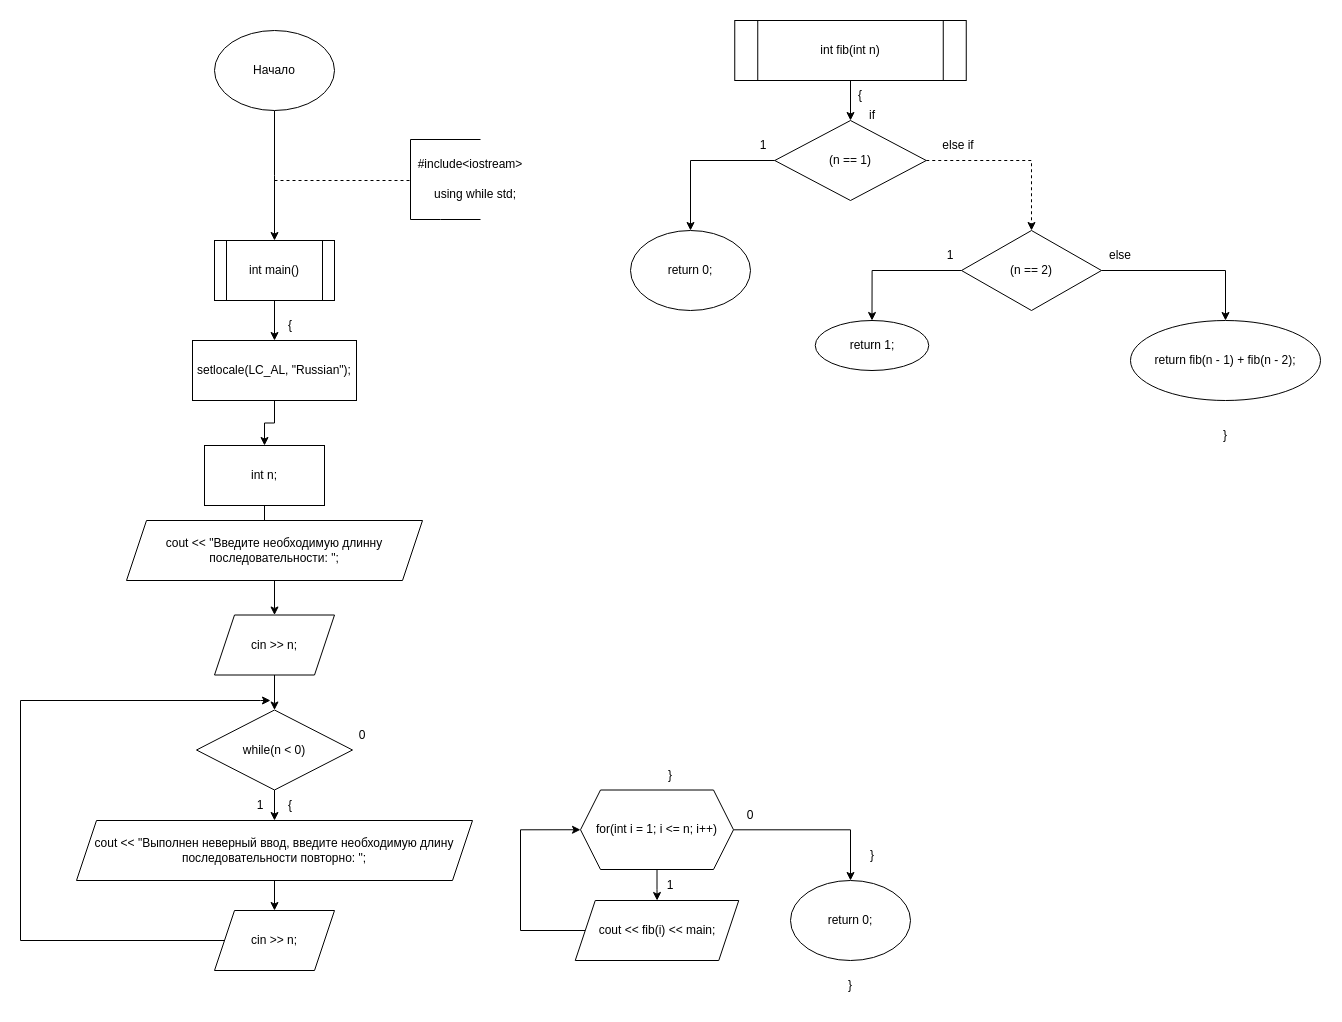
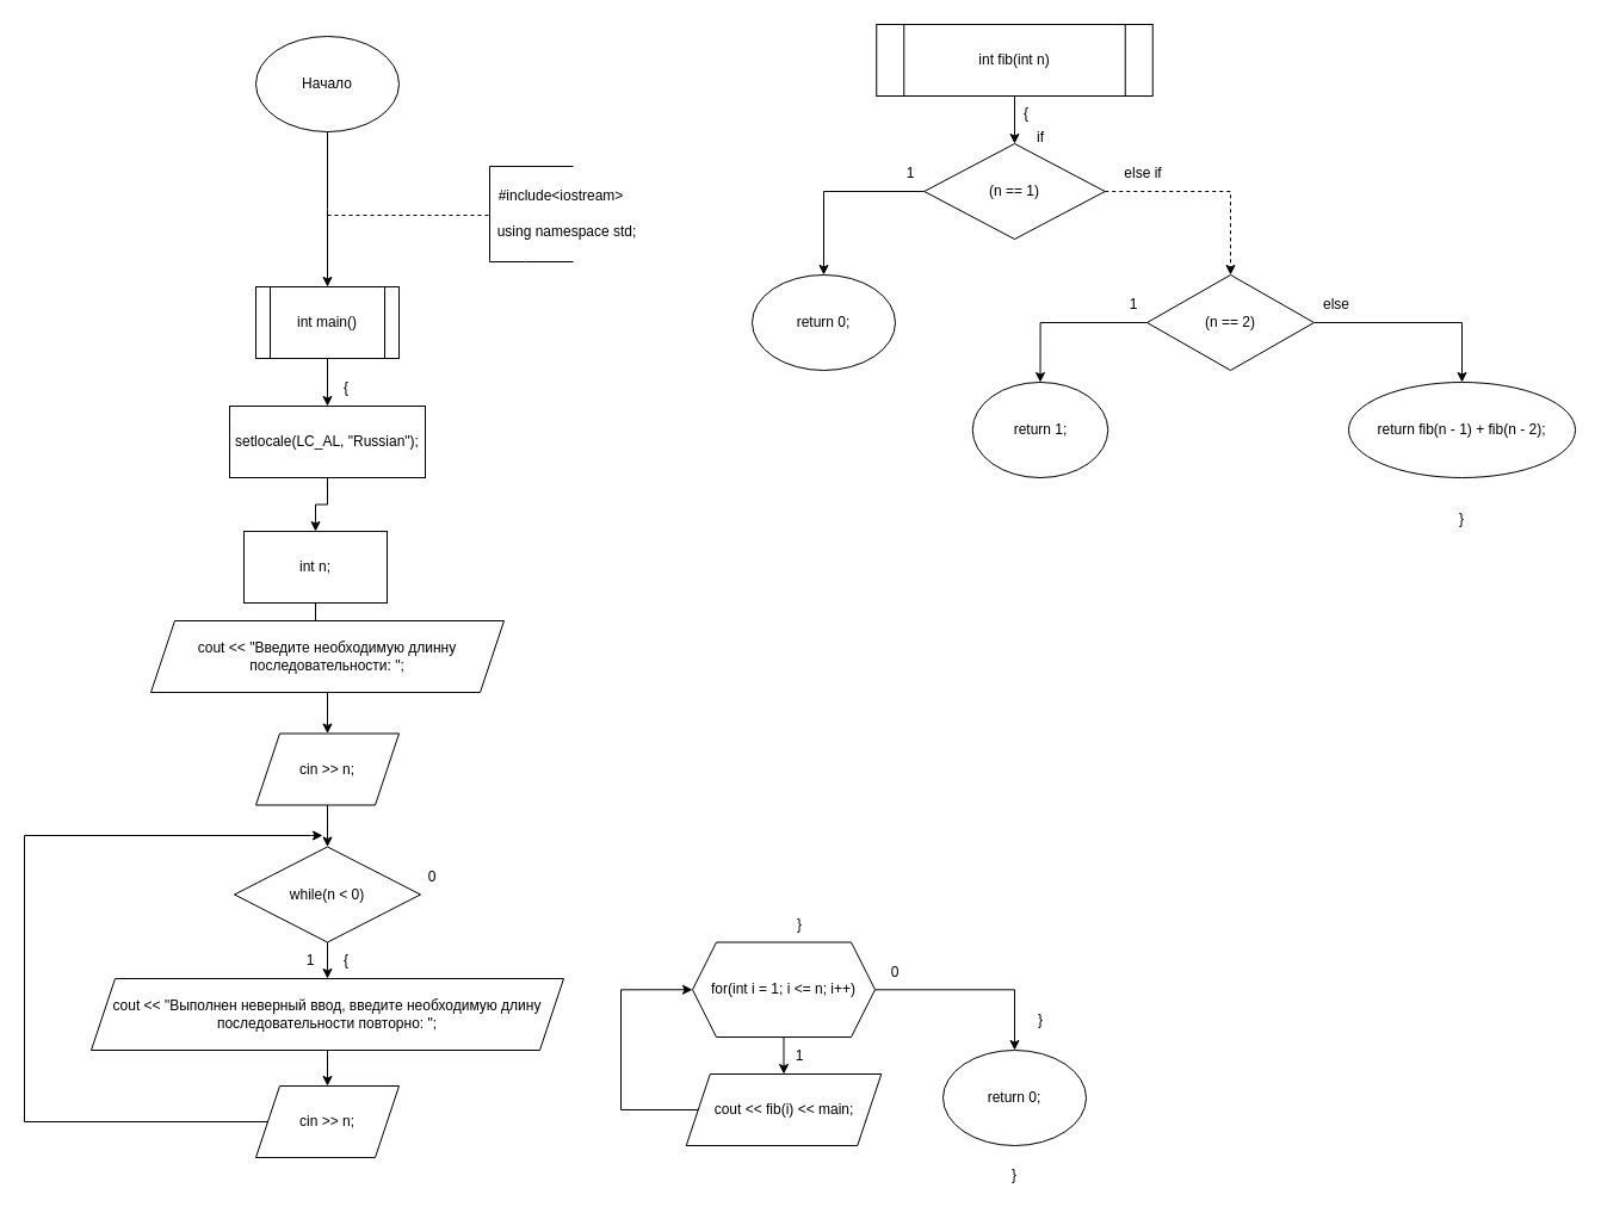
- <mxCell id="9" value="using while std;" style="text;html=1;align=center;verticalAlign=middle;whiteSpace=wrap;rounded=0;" vertex="1" parent="1"><mxGeometry x="400" y="179" width="150" height="30" as="geometry" /></mxCell>
+ <mxCell id="9" value="using namespace std;" style="text;html=1;align=center;verticalAlign=middle;whiteSpace=wrap;rounded=0;" vertex="1" parent="1"><mxGeometry x="400" y="179" width="150" height="30" as="geometry" /></mxCell>
- <mxCell id="49" value="return 1;" style="ellipse;whiteSpace=wrap;html=1;" vertex="1" parent="1"><mxGeometry x="814.75" y="320" width="113.5" height="50" as="geometry" /></mxCell>
+ <mxCell id="49" value="return 1;" style="ellipse;whiteSpace=wrap;html=1;" vertex="1" parent="1"><mxGeometry x="814.75" y="320" width="113.5" height="80" as="geometry" /></mxCell>
